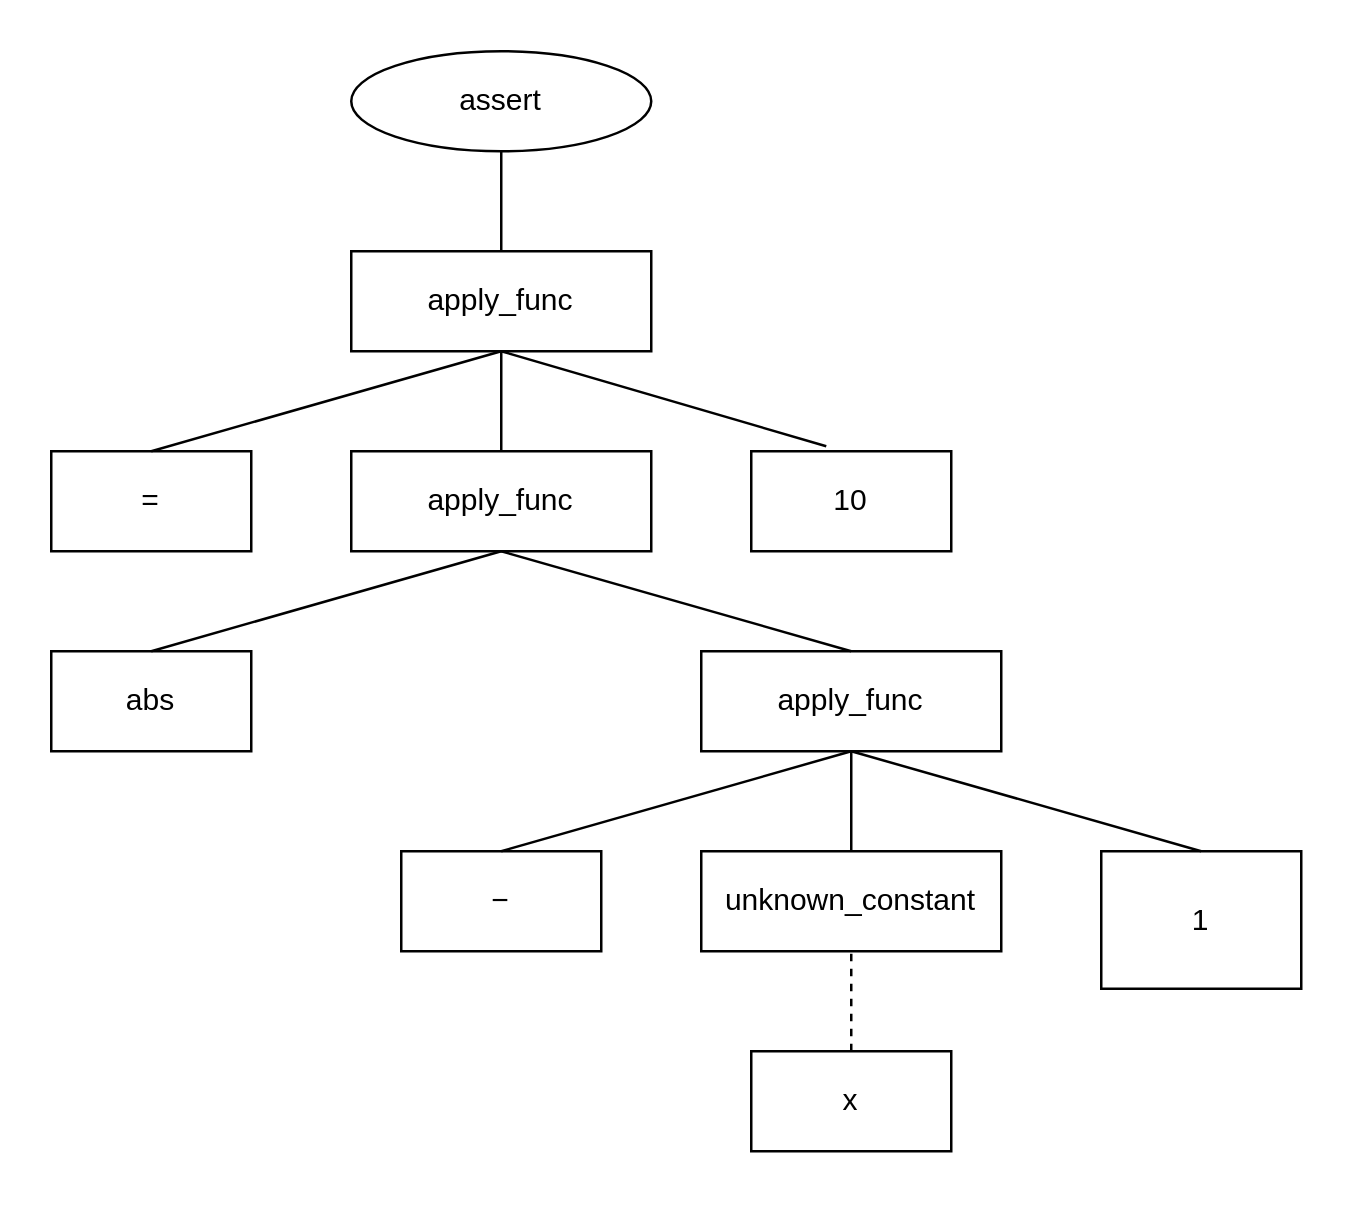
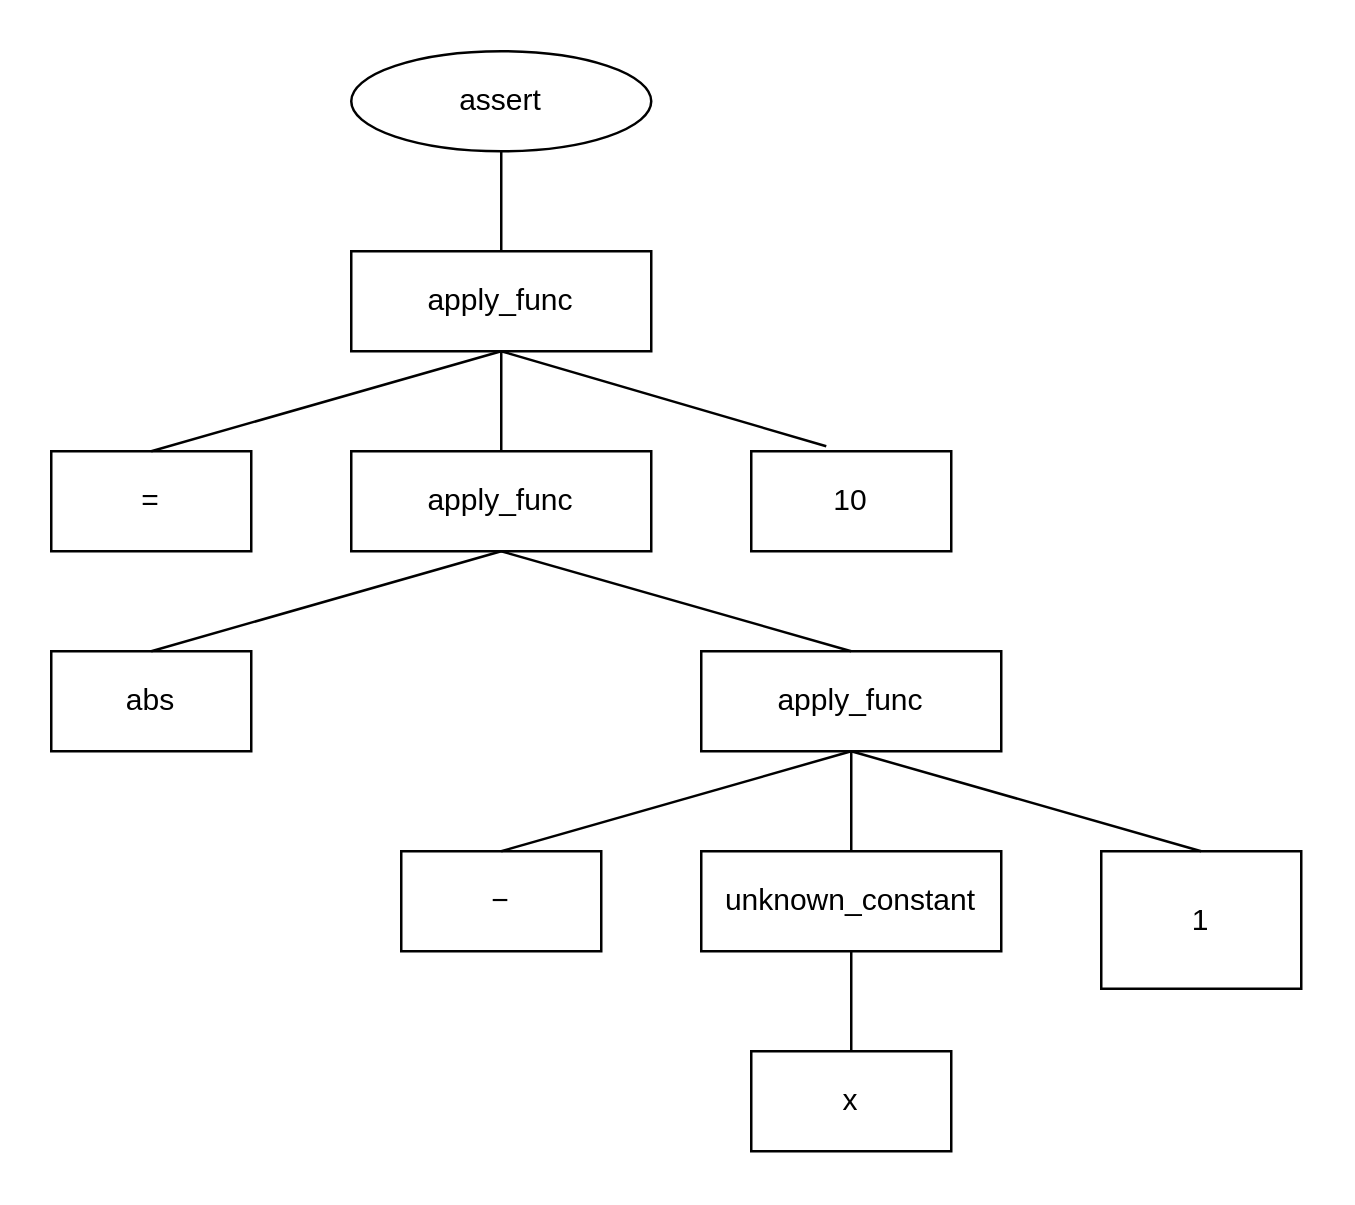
- <mxCell id="22" value="" style="endArrow=none;html=1;rounded=0;entryX=0.5;entryY=1;entryDx=0;entryDy=0;exitX=0.5;exitY=0;exitDx=0;exitDy=0;dashed=1;" edge="1" parent="1" source="12" target="10"><mxGeometry width="50" height="50" relative="1" as="geometry"><mxPoint x="160" y="480" as="sourcePoint" /><mxPoint x="210" y="430" as="targetPoint" /></mxGeometry></mxCell>
+ <mxCell id="22" value="" style="endArrow=none;html=1;rounded=0;entryX=0.5;entryY=1;entryDx=0;entryDy=0;exitX=0.5;exitY=0;exitDx=0;exitDy=0;" edge="1" parent="1" source="12" target="10"><mxGeometry width="50" height="50" relative="1" as="geometry"><mxPoint x="160" y="480" as="sourcePoint" /><mxPoint x="210" y="430" as="targetPoint" /></mxGeometry></mxCell>
